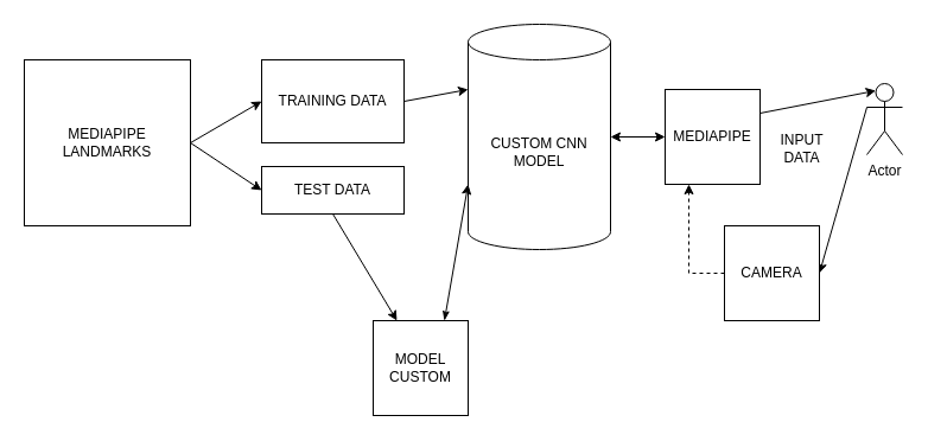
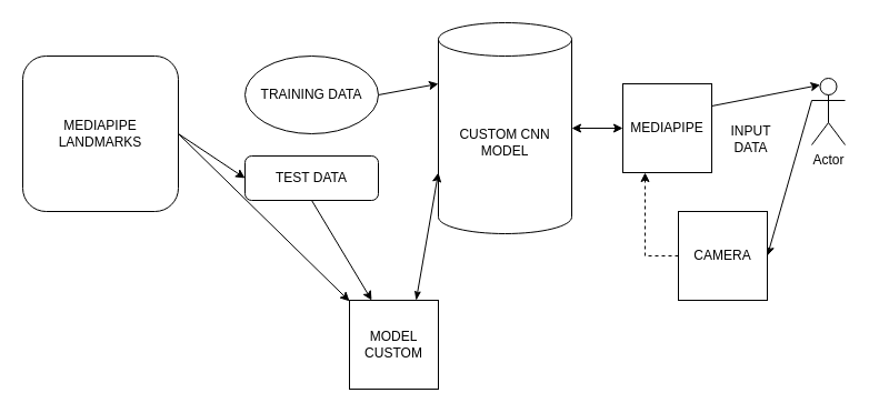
- <mxCell id="8" value="TRAINING DATA" style="rounded=0;whiteSpace=wrap;html=1;" parent="1" vertex="1"><mxGeometry x="220" y="50" width="120" height="70" as="geometry" /></mxCell>
+ <mxCell id="8" value="TRAINING DATA" style="ellipse;whiteSpace=wrap;html=1;" parent="1" vertex="1"><mxGeometry x="220" y="50" width="120" height="70" as="geometry" /></mxCell>
- <mxCell id="2" style="edgeStyle=none;rounded=0;orthogonalLoop=1;jettySize=auto;html=1;exitX=1;exitY=0.5;exitDx=0;exitDy=0;entryX=0;entryY=0.5;entryDx=0;entryDy=0;startArrow=none;startFill=0;" parent="1" source="4" target="8" edge="1"><mxGeometry relative="1" as="geometry" /></mxCell>
+ <mxCell id="2" style="edgeStyle=none;rounded=0;orthogonalLoop=1;jettySize=auto;html=1;exitX=1;exitY=0.5;exitDx=0;exitDy=0;startArrow=none;startFill=0;" parent="1" source="4" target="16" edge="1"><mxGeometry relative="1" as="geometry" /></mxCell>
- <mxCell id="4" value="MEDIAPIPE LANDMARKS" style="whiteSpace=wrap;html=1;aspect=fixed;" parent="1" vertex="1"><mxGeometry x="20" y="50" width="140" height="140" as="geometry" /></mxCell>
+ <mxCell id="4" value="MEDIAPIPE LANDMARKS" style="whiteSpace=wrap;html=1;aspect=fixed;rounded=1;" parent="1" vertex="1"><mxGeometry x="20" y="50" width="140" height="140" as="geometry" /></mxCell>
- <mxCell id="6" value="TEST DATA" style="rounded=0;whiteSpace=wrap;html=1;" parent="1" vertex="1"><mxGeometry x="220" y="140" width="120" height="40" as="geometry" /></mxCell>
+ <mxCell id="6" value="TEST DATA" style="whiteSpace=wrap;html=1;rounded=1;" parent="1" vertex="1"><mxGeometry x="220" y="140" width="120" height="40" as="geometry" /></mxCell>
